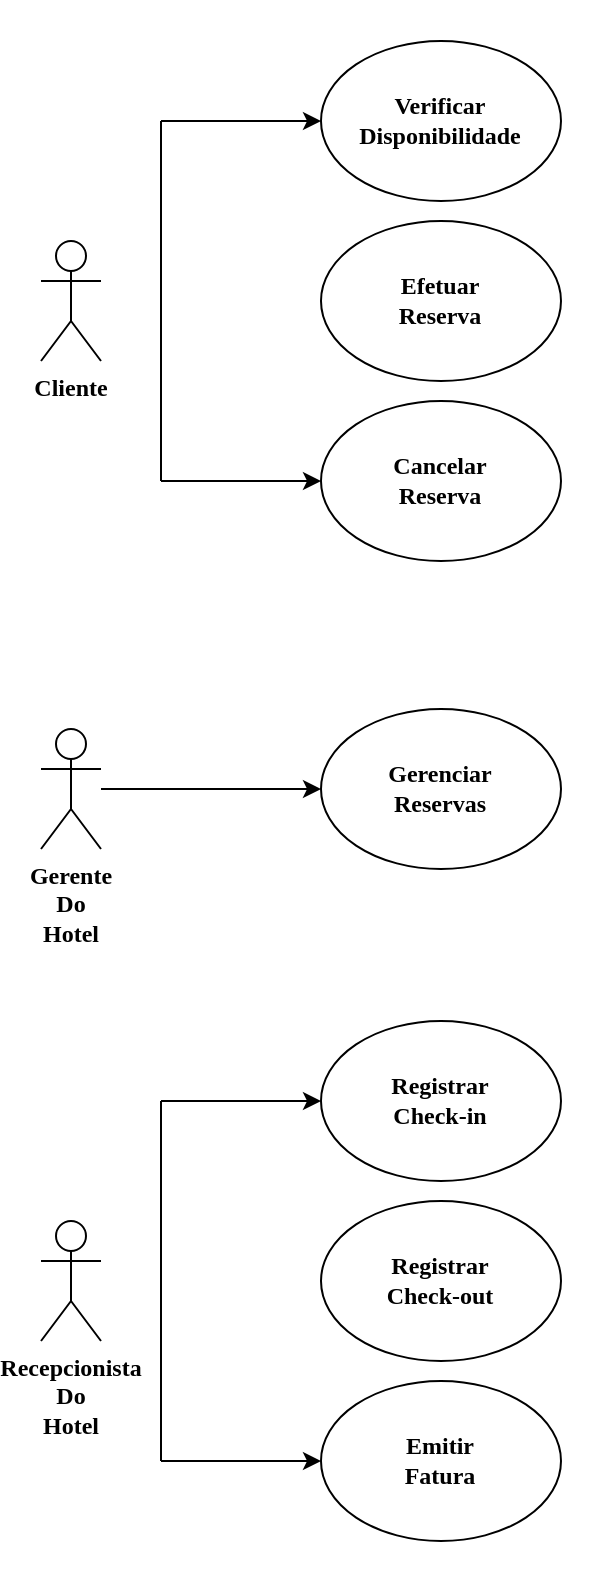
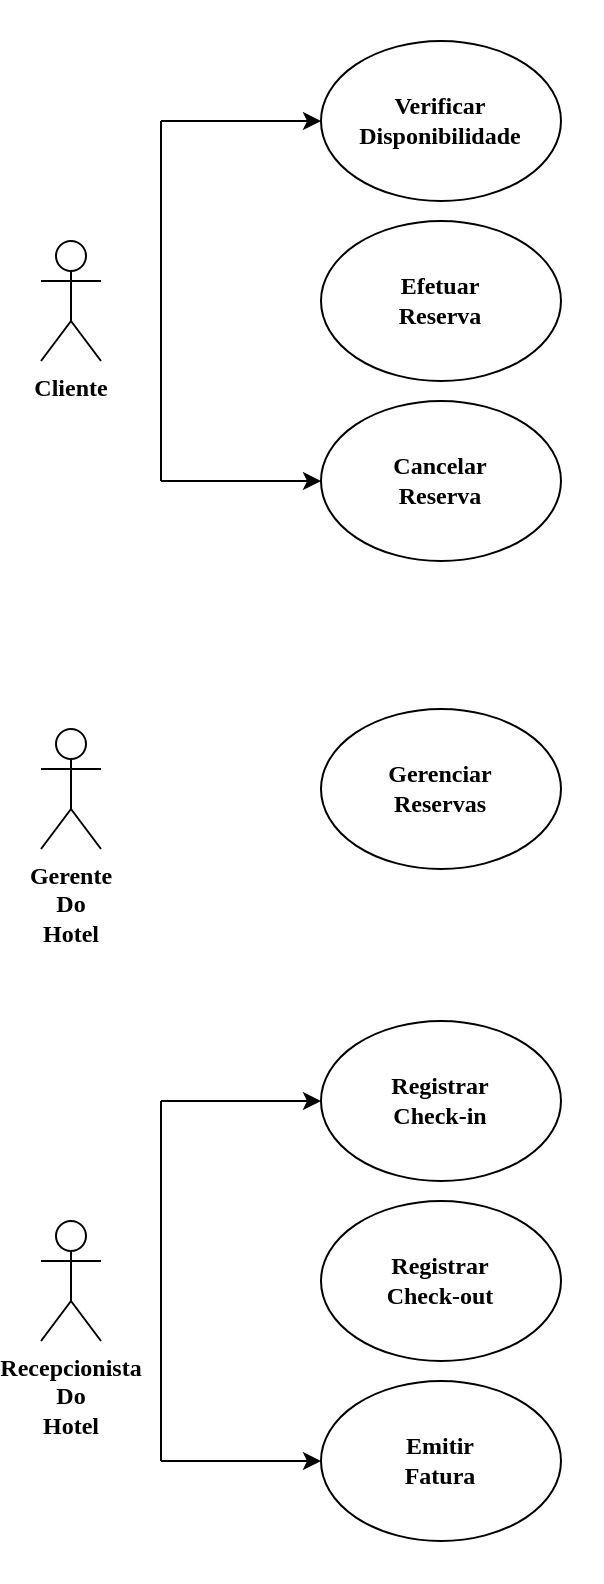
- <mxCell id="16" value="" style="endArrow=classic;html=1;rounded=0;" edge="1" parent="1" source="10" target="11"><mxGeometry width="50" height="50" relative="1" as="geometry"><mxPoint x="480" y="390" as="sourcePoint" /><mxPoint x="530" y="340" as="targetPoint" /></mxGeometry></mxCell>
